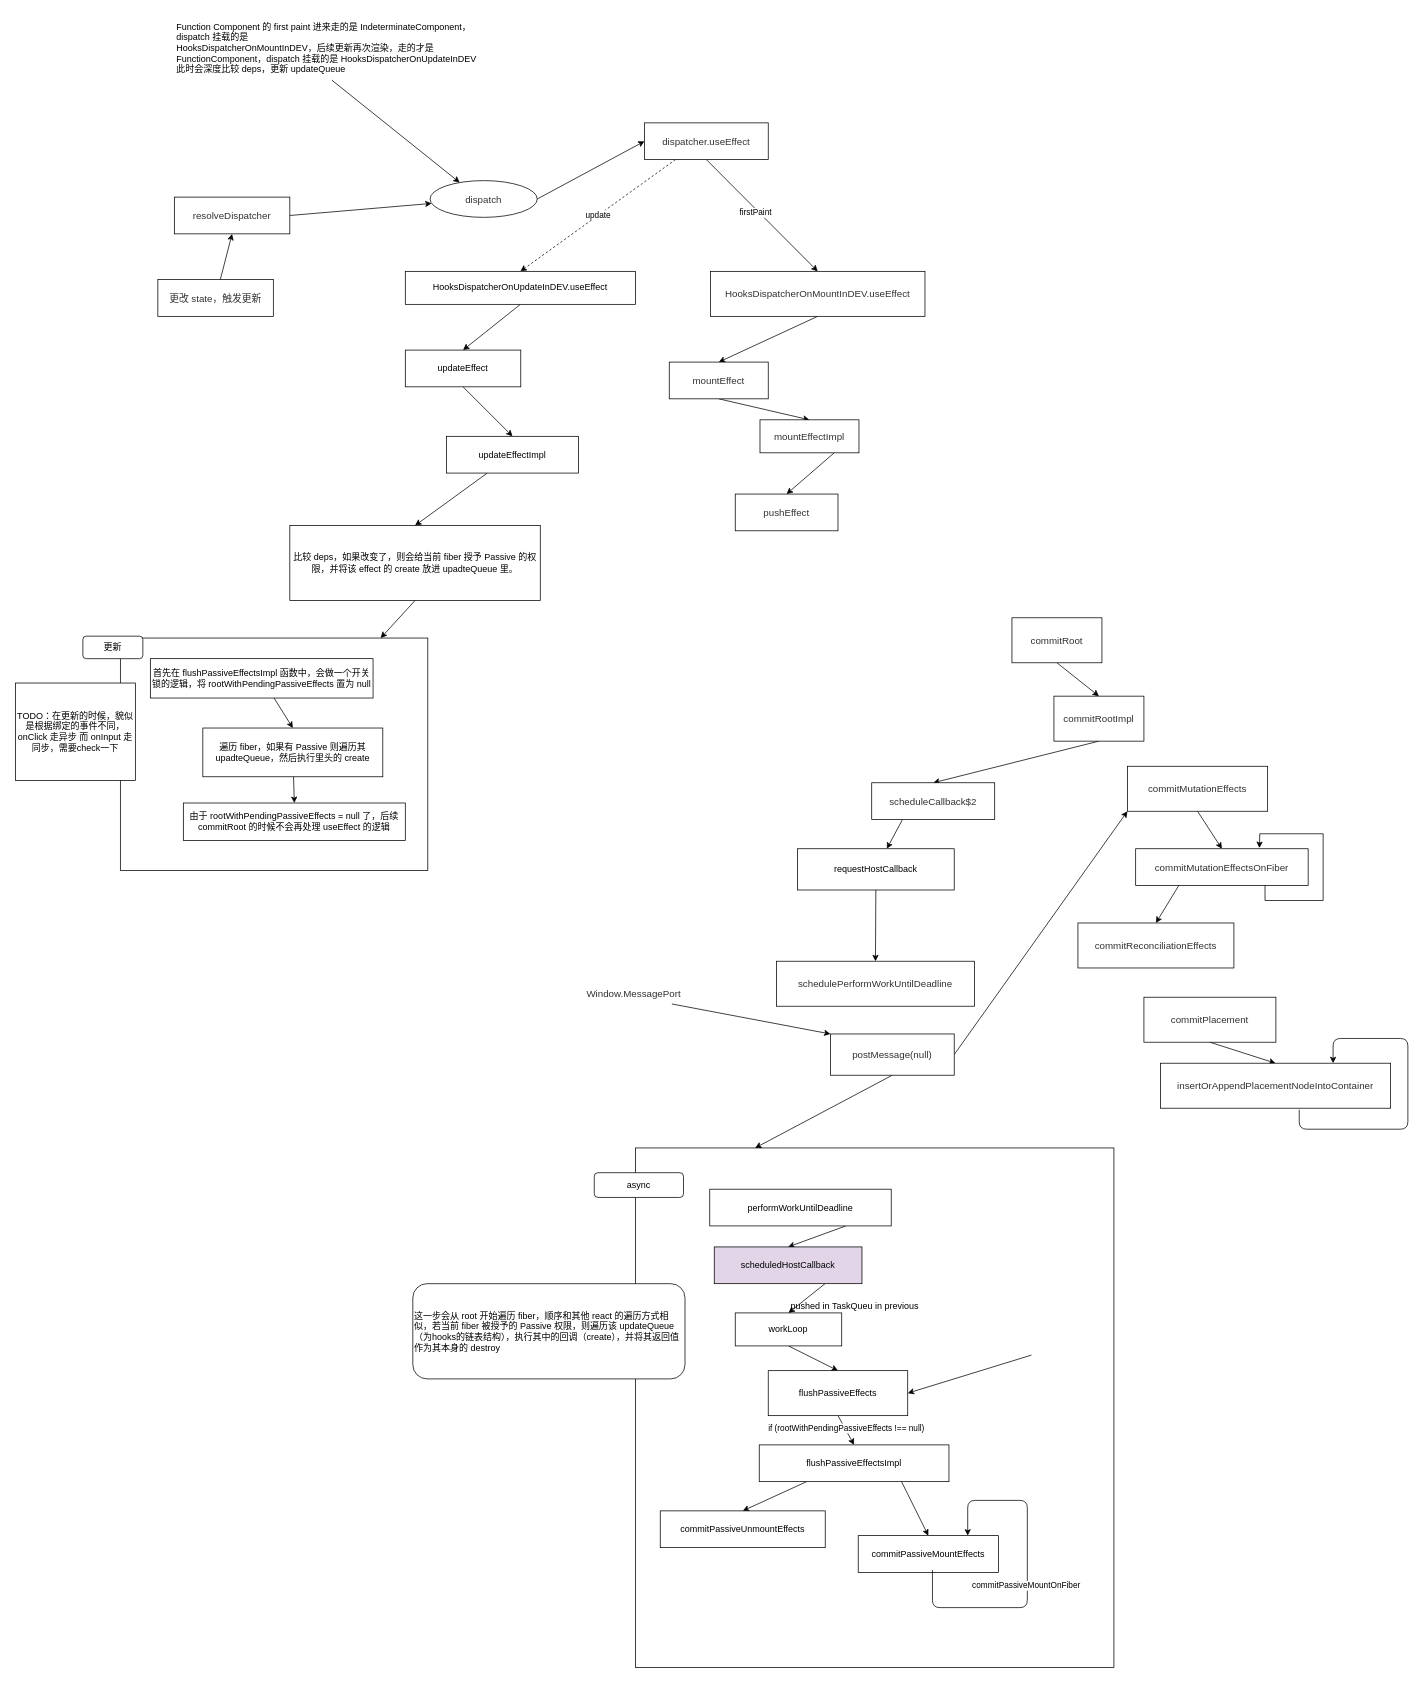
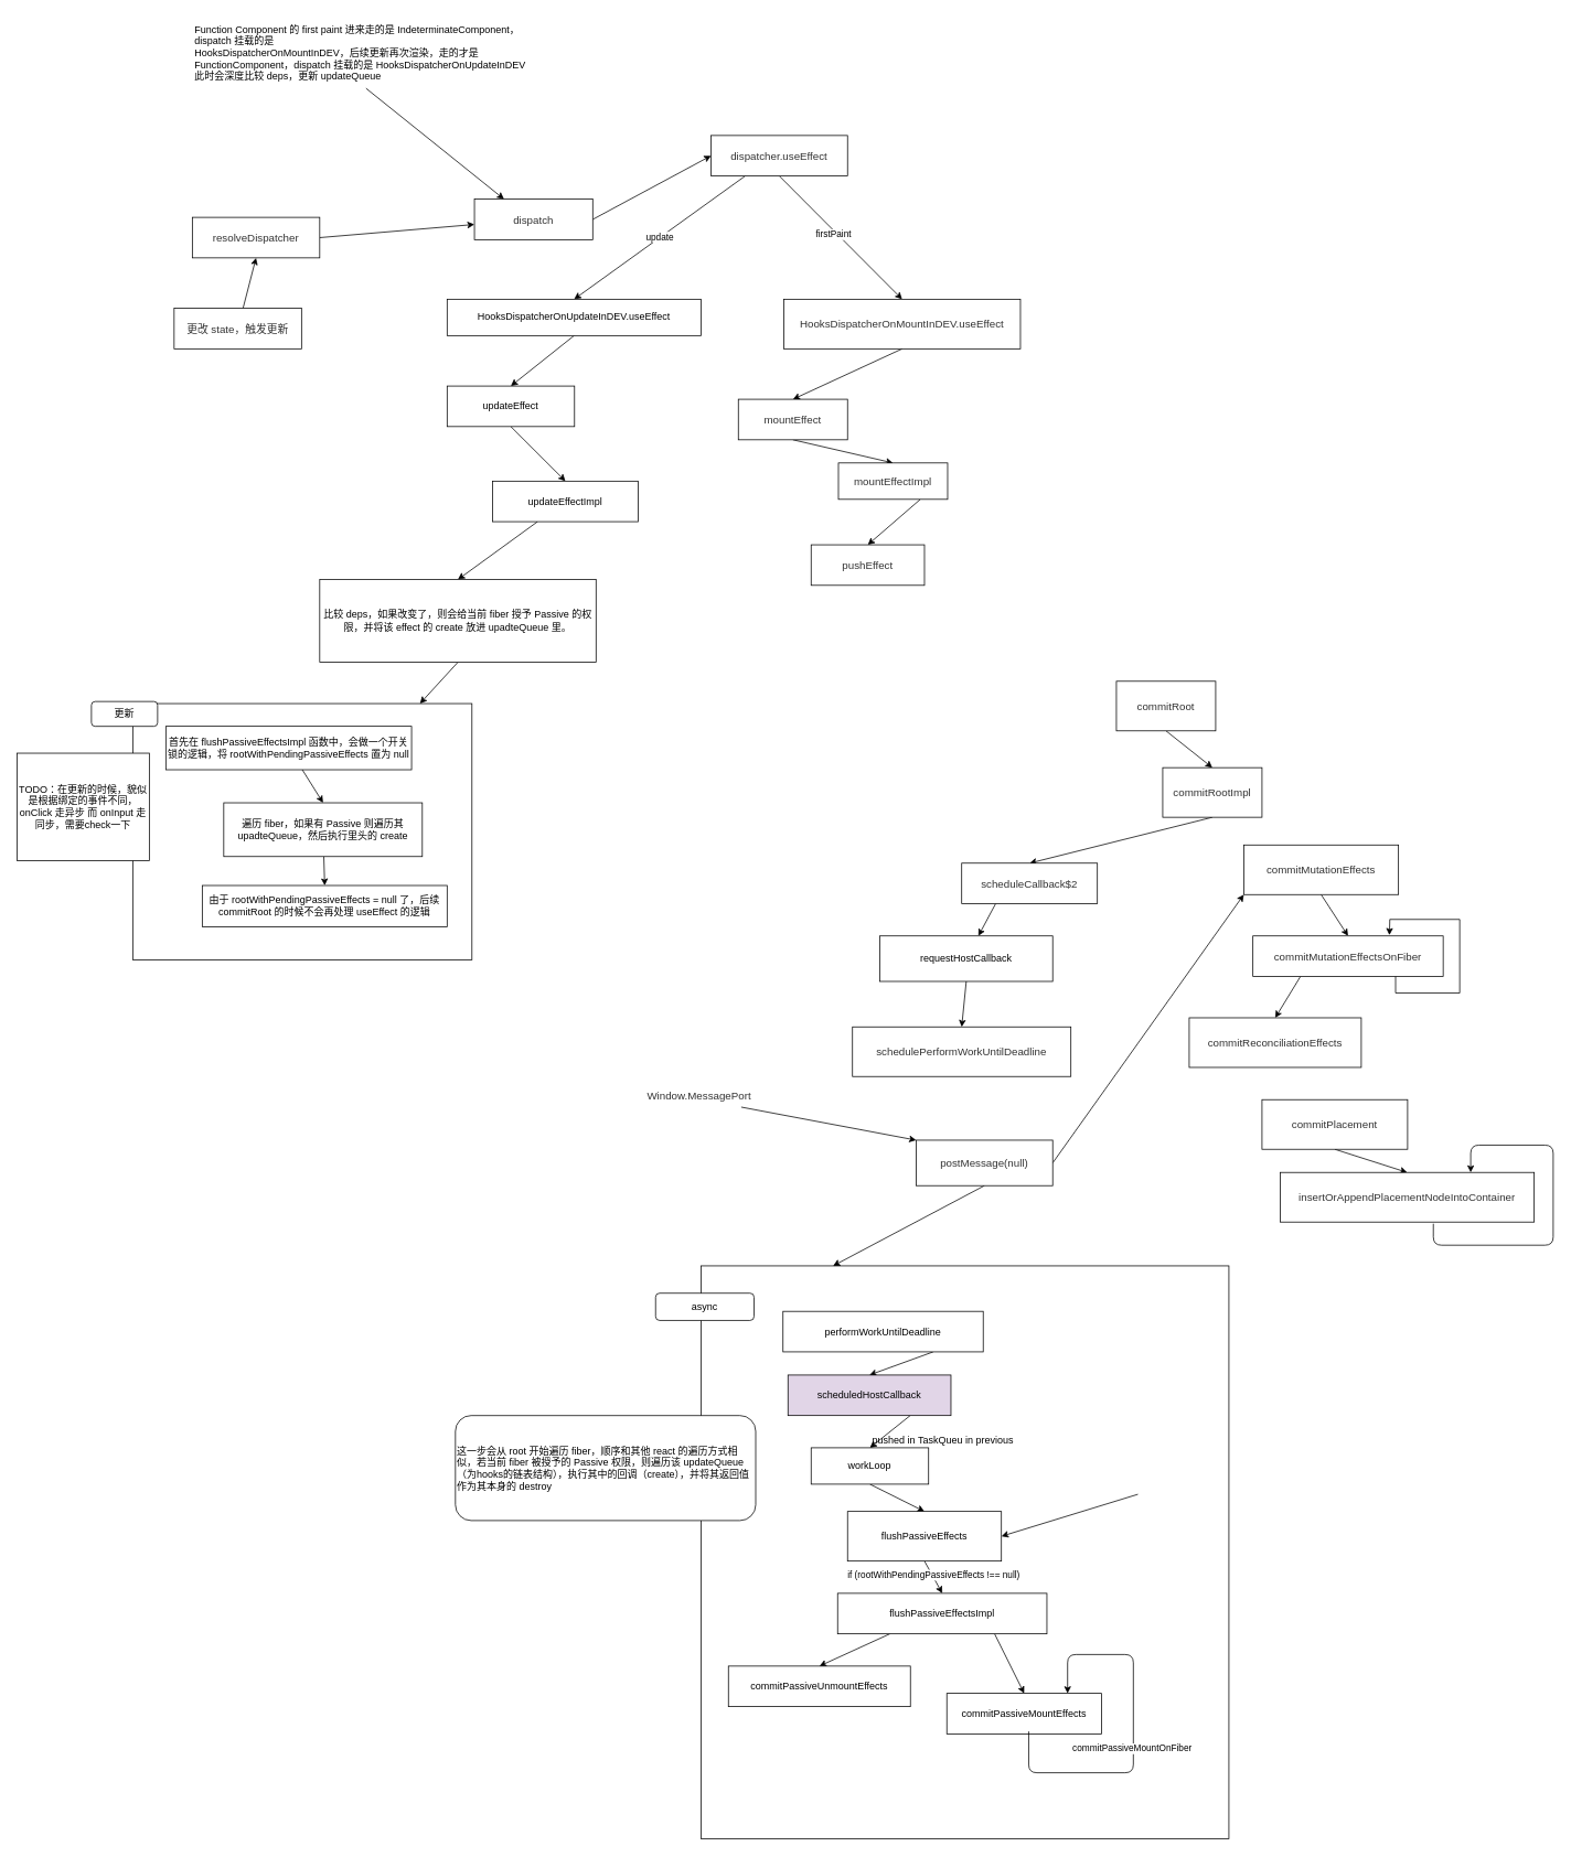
- <mxCell id="9" value="update" style="edgeStyle=none;rounded=0;orthogonalLoop=1;jettySize=auto;html=1;exitX=0.25;exitY=1;exitDx=0;exitDy=0;entryX=0.5;entryY=0;entryDx=0;entryDy=0;dashed=1;" parent="1" source="10" target="64" edge="1"><mxGeometry relative="1" as="geometry" /></mxCell>
+ <mxCell id="9" value="update" style="edgeStyle=none;rounded=0;orthogonalLoop=1;jettySize=auto;html=1;exitX=0.25;exitY=1;exitDx=0;exitDy=0;entryX=0.5;entryY=0;entryDx=0;entryDy=0;" parent="1" source="10" target="64" edge="1"><mxGeometry relative="1" as="geometry" /></mxCell>
- <mxCell id="6" value="&lt;span style=&quot;color: rgb(50 , 50 , 50) ; font-size: 13px ; background-color: rgba(255 , 255 , 255 , 0.01)&quot;&gt;dispatch&lt;/span&gt;" style="ellipse;whiteSpace=wrap;html=1;" parent="1" vertex="1"><mxGeometry x="573" y="240" width="143" height="49" as="geometry" /></mxCell>
+ <mxCell id="6" value="&lt;span style=&quot;color: rgb(50 , 50 , 50) ; font-size: 13px ; background-color: rgba(255 , 255 , 255 , 0.01)&quot;&gt;dispatch&lt;/span&gt;" style="rounded=0;whiteSpace=wrap;html=1;" parent="1" vertex="1"><mxGeometry x="573" y="240" width="143" height="49" as="geometry" /></mxCell>
- <mxCell id="34" value="&lt;span style=&quot;color: rgb(50 , 50 , 50) ; font-size: 13px ; background-color: rgba(255 , 255 , 255 , 0.01)&quot;&gt;schedulePerformWorkUntilDeadline&lt;/span&gt;" style="rounded=0;whiteSpace=wrap;html=1;" parent="1" vertex="1"><mxGeometry x="1035" y="1281" width="264" height="60" as="geometry" /></mxCell>
+ <mxCell id="34" value="&lt;span style=&quot;color: rgb(50 , 50 , 50) ; font-size: 13px ; background-color: rgba(255 , 255 , 255 , 0.01)&quot;&gt;schedulePerformWorkUntilDeadline&lt;/span&gt;" style="rounded=0;whiteSpace=wrap;html=1;" parent="1" vertex="1"><mxGeometry x="1030" y="1241" width="264" height="60" as="geometry" /></mxCell>
